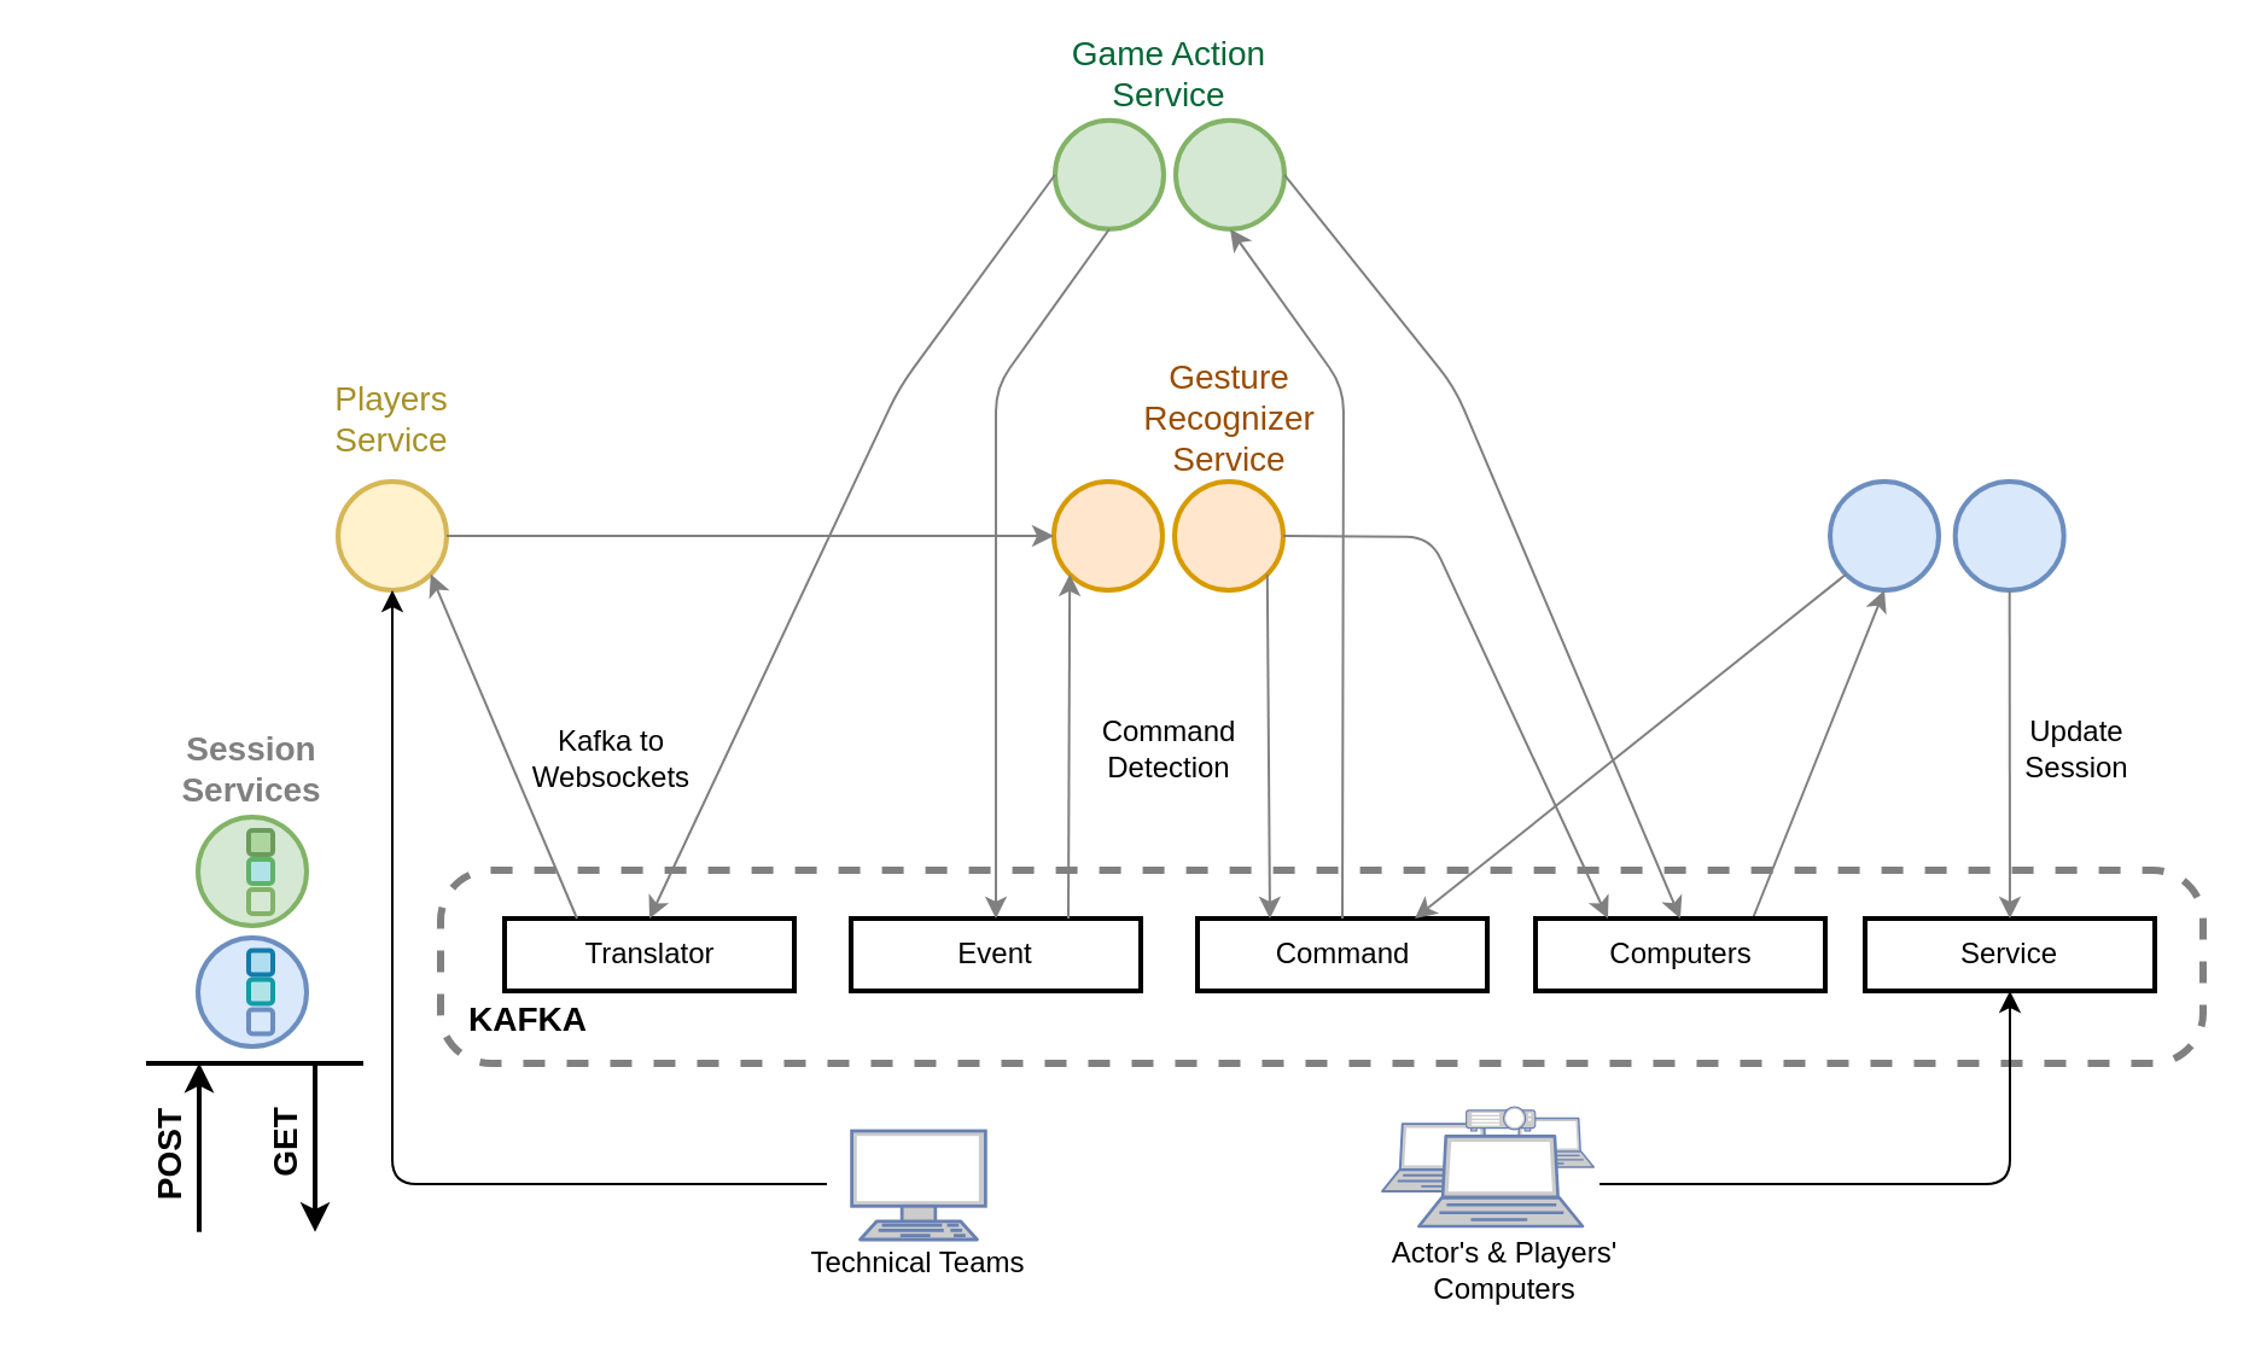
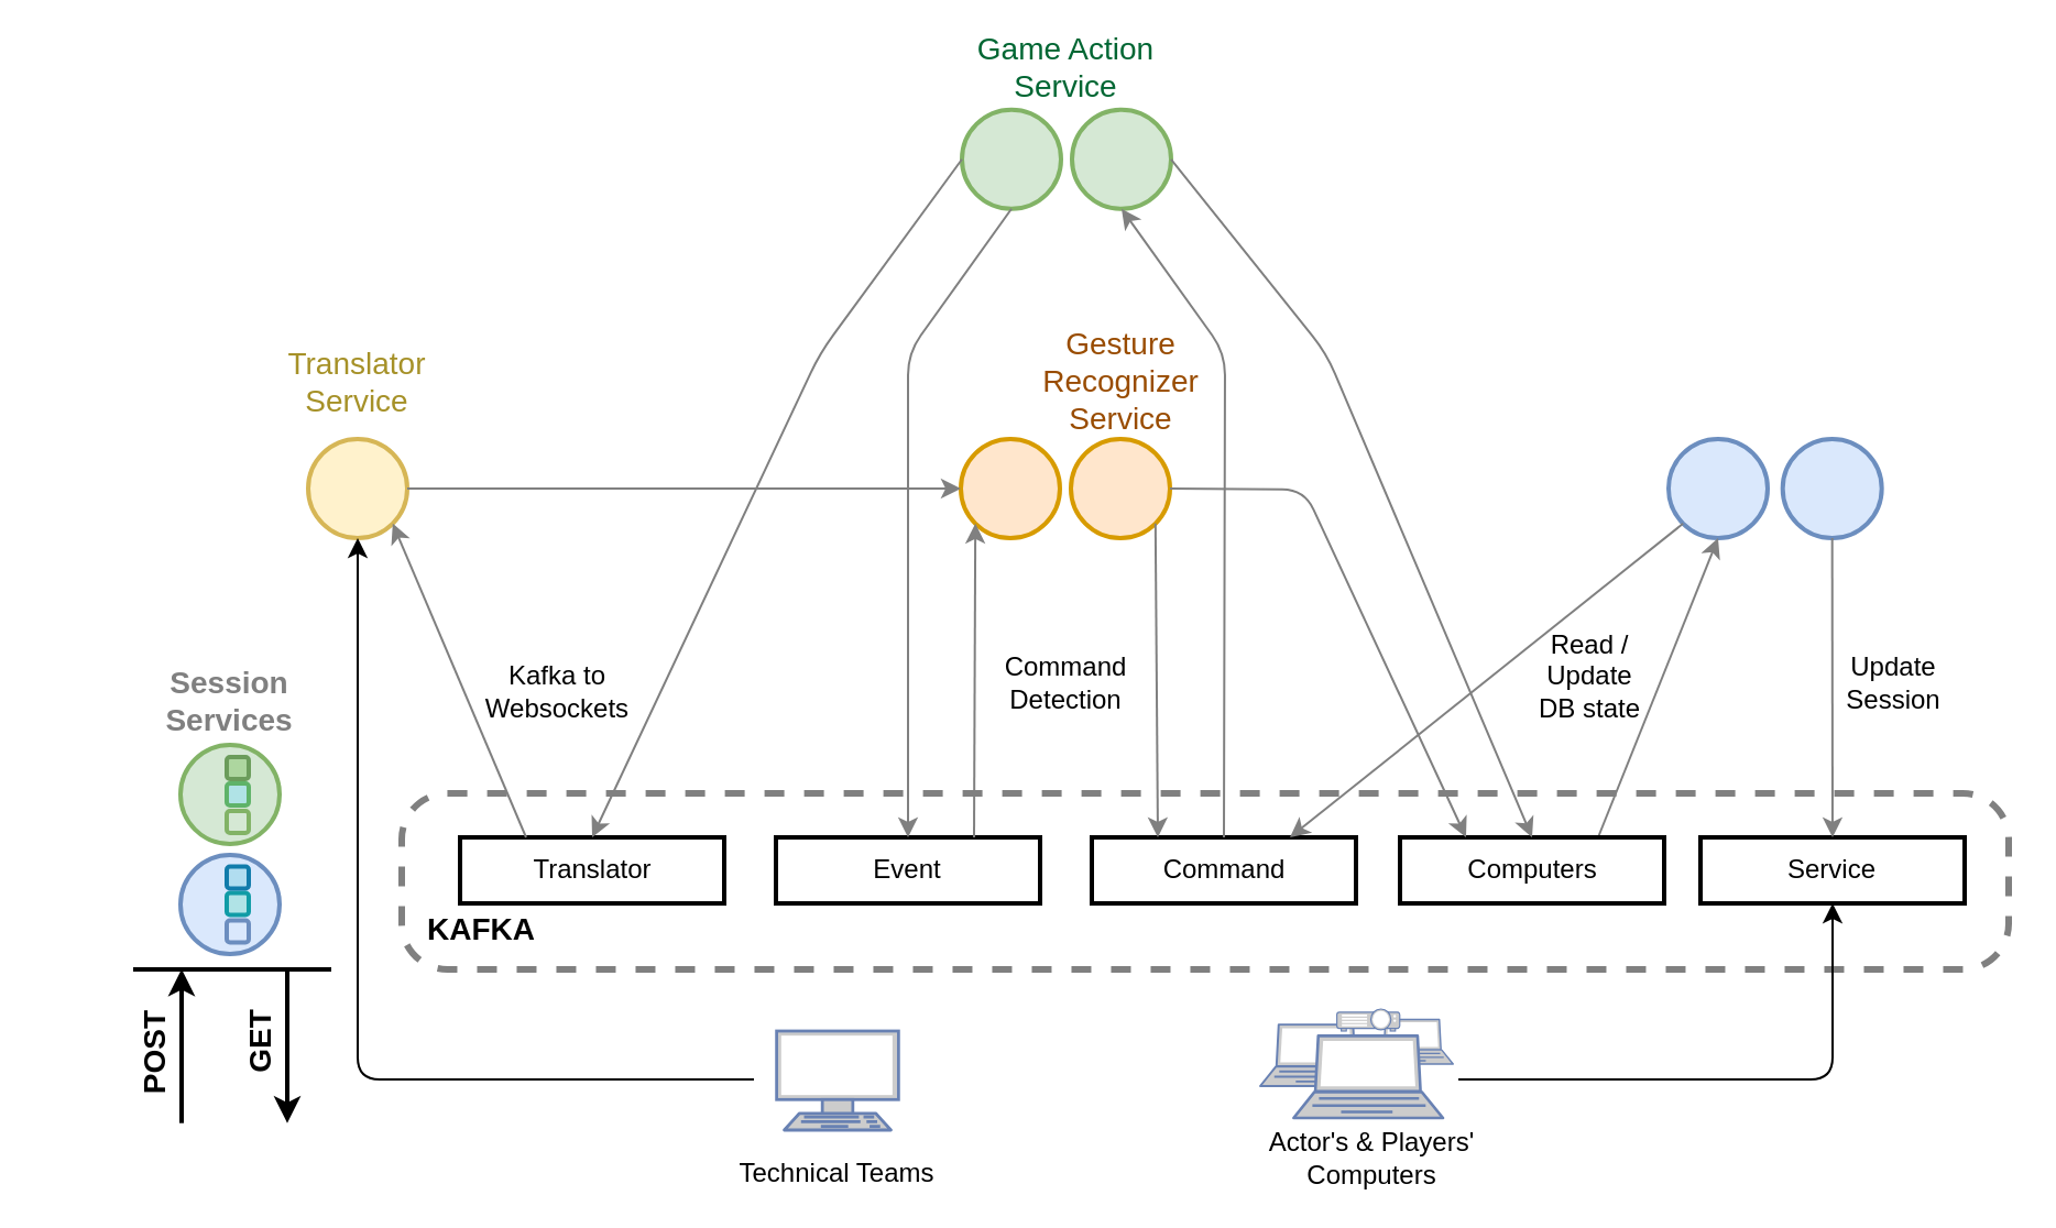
- <mxCell id="36" value="&lt;span style=&quot;font-size: 14px&quot;&gt;&lt;font color=&quot;#a69128&quot;&gt;Players Service&lt;/font&gt;&lt;/span&gt;" style="text;html=1;strokeColor=none;fillColor=none;align=center;verticalAlign=middle;whiteSpace=wrap;rounded=0;" parent="1" vertex="1"><mxGeometry x="122" y="163" width="80" height="20" as="geometry" /></mxCell>
+ <mxCell id="36" value="&lt;span style=&quot;font-size: 14px&quot;&gt;&lt;font color=&quot;#a69128&quot;&gt;Translator Service&lt;/font&gt;&lt;/span&gt;" style="text;html=1;strokeColor=none;fillColor=none;align=center;verticalAlign=middle;whiteSpace=wrap;rounded=0;" parent="1" vertex="1"><mxGeometry x="122" y="163" width="80" height="20" as="geometry" /></mxCell>
+ <mxCell id="42" value="Read / Update&lt;br&gt;DB state" style="text;html=1;strokeColor=none;fillColor=none;align=center;verticalAlign=middle;whiteSpace=wrap;rounded=0;" parent="1" vertex="1"><mxGeometry x="685.24" y="297" width="74.26" height="20" as="geometry" /></mxCell>
- <mxCell id="25" value="Technical Teams" style="text;html=1;strokeColor=none;fillColor=none;align=center;verticalAlign=middle;whiteSpace=wrap;rounded=0;" parent="1" vertex="1"><mxGeometry x="330" y="513" width="100" height="20" as="geometry" /></mxCell>
+ <mxCell id="25" value="Technical Teams" style="text;html=1;strokeColor=none;fillColor=none;align=center;verticalAlign=middle;whiteSpace=wrap;rounded=0;" parent="1" vertex="1"><mxGeometry x="330" y="523" width="100" height="20" as="geometry" /></mxCell>
